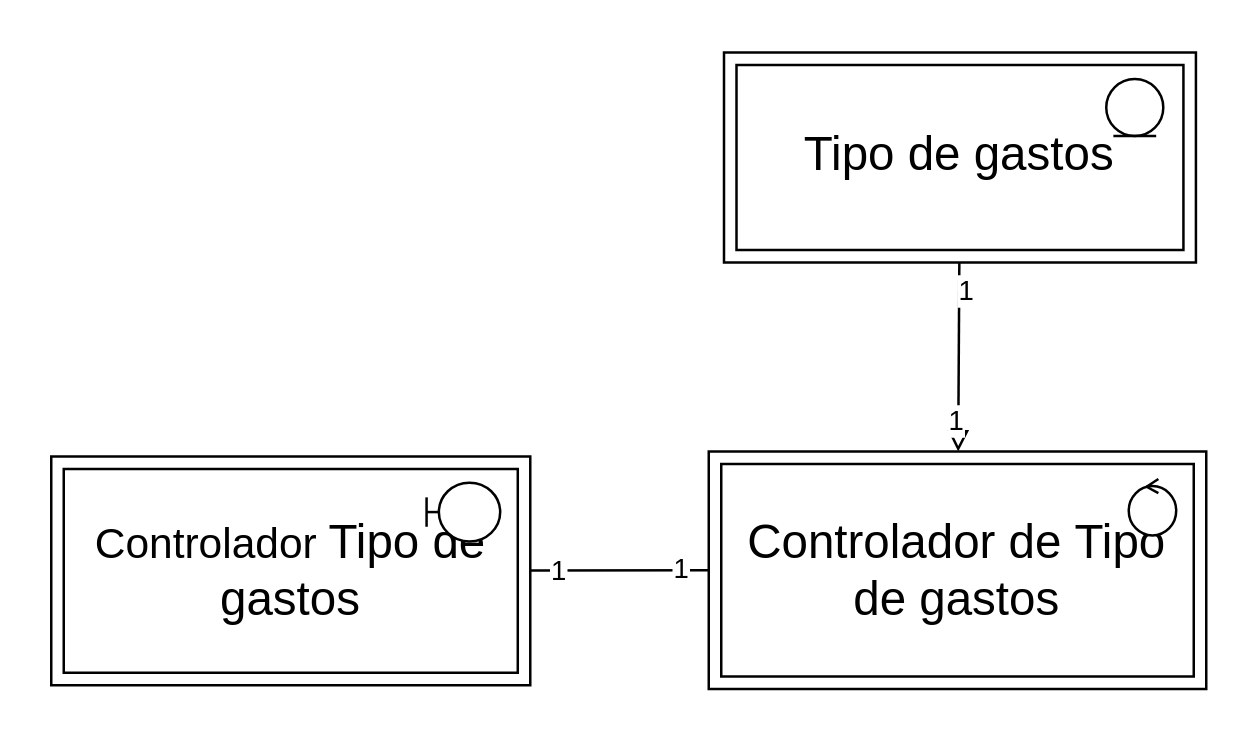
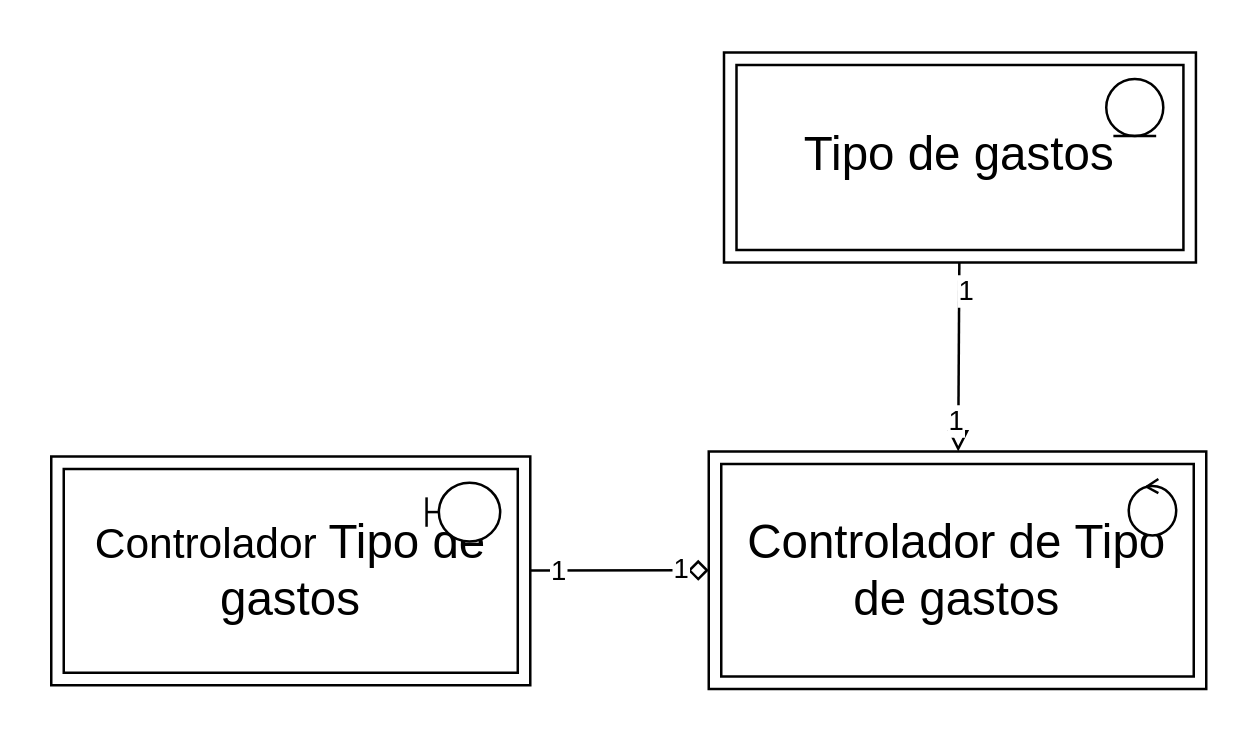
- <mxCell id="14" style="edgeStyle=none;html=1;entryX=0;entryY=0.5;entryDx=0;entryDy=0;endArrow=none;endFill=0;" edge="1" parent="1" source="12" target="6"><mxGeometry relative="1" as="geometry" /></mxCell>
+ <mxCell id="14" style="edgeStyle=none;html=1;entryX=0;entryY=0.5;entryDx=0;entryDy=0;endArrow=diamond;endFill=0;" edge="1" parent="1" source="12" target="6"><mxGeometry relative="1" as="geometry" /></mxCell>
